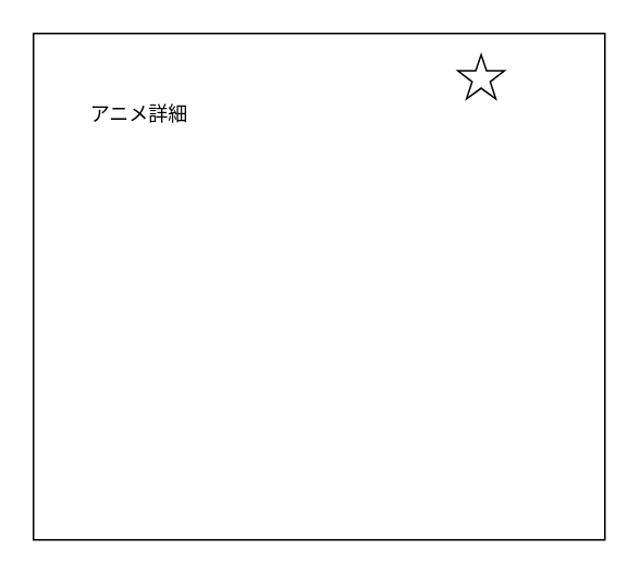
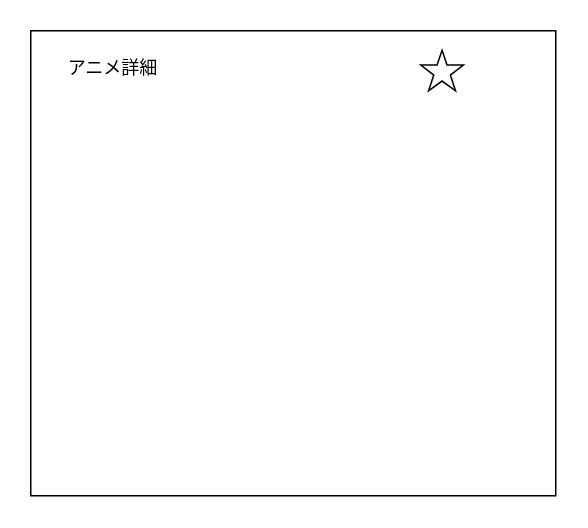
- <mxCell id="3" value="アニメ詳細" style="text;html=1;align=center;verticalAlign=middle;whiteSpace=wrap;rounded=0;" vertex="1" parent="1"><mxGeometry x="40" y="55" width="90" height="30" as="geometry" /></mxCell>
+ <mxCell id="3" value="アニメ詳細" style="text;html=1;align=center;verticalAlign=middle;whiteSpace=wrap;rounded=0;" vertex="1" parent="1"><mxGeometry x="30" y="30" width="90" height="30" as="geometry" /></mxCell>
